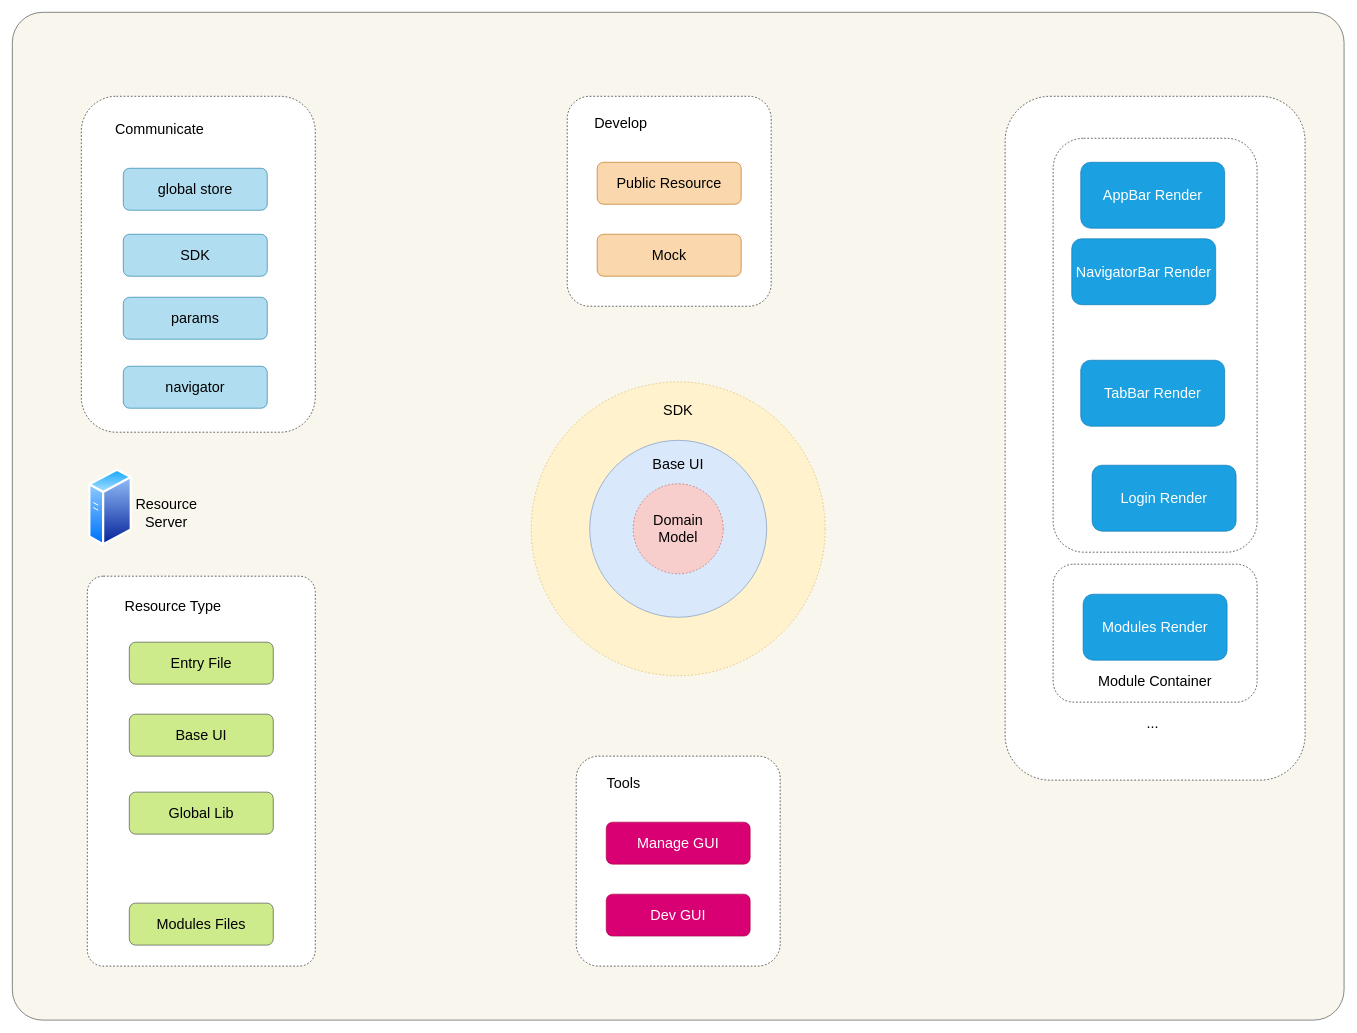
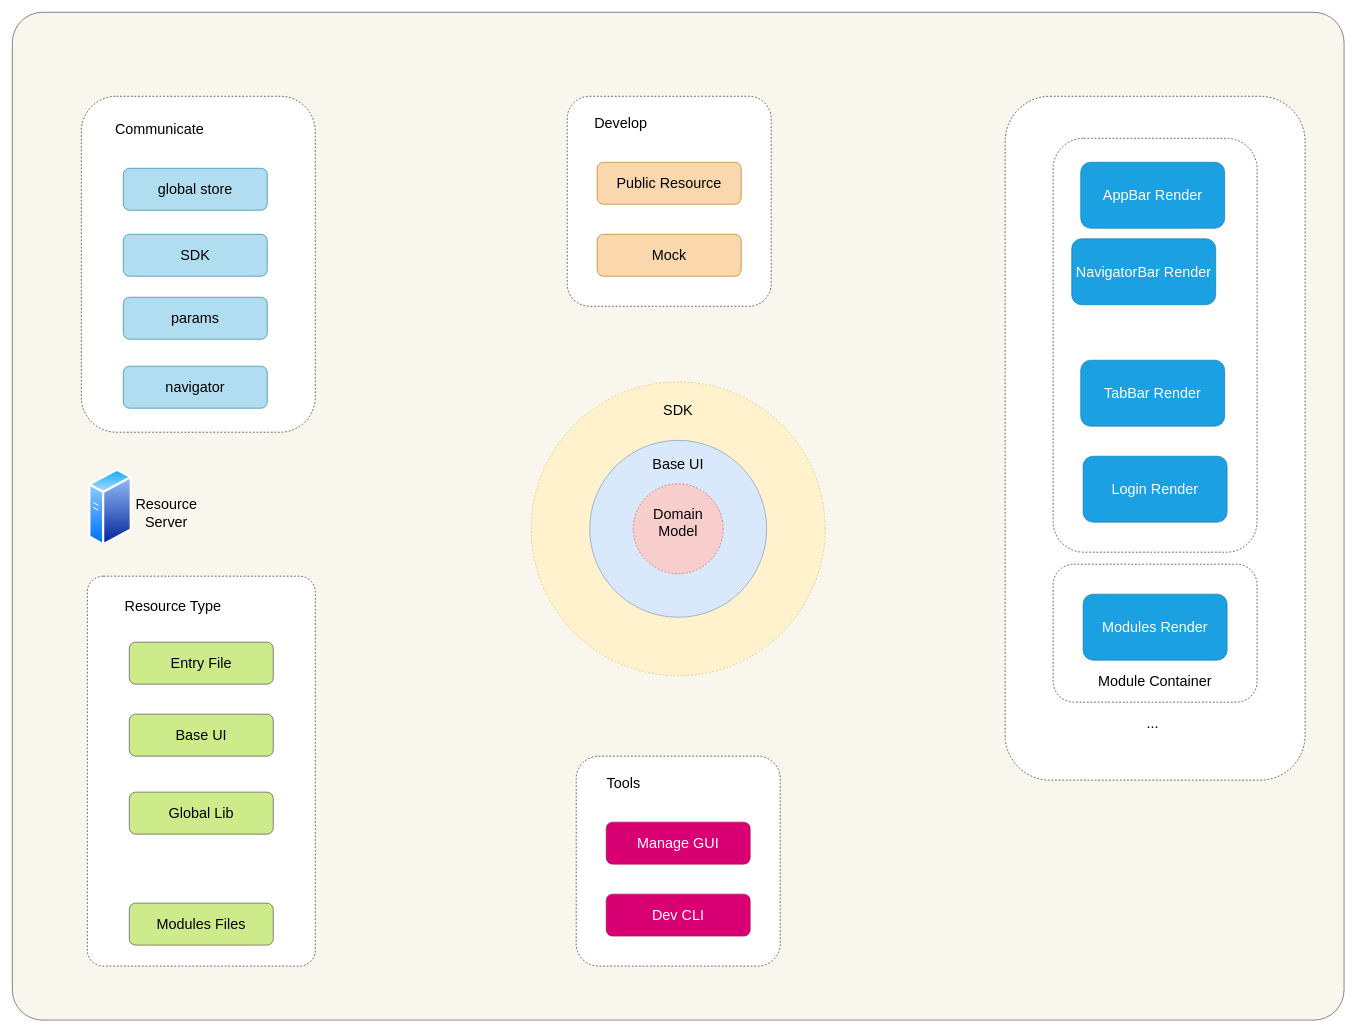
- <mxCell id="21" value="&lt;span style=&quot;font-size: 24px;&quot;&gt;Login Render&lt;/span&gt;" style="rounded=1;whiteSpace=wrap;html=1;fontSize=24;fillColor=#1ba1e2;strokeColor=#006EAF;fontColor=#ffffff;" parent="15" vertex="1"><mxGeometry x="145" y="615" width="240" height="110" as="geometry" /></mxCell>
+ <mxCell id="21" value="&lt;span style=&quot;font-size: 24px;&quot;&gt;Login Render&lt;/span&gt;" style="rounded=1;whiteSpace=wrap;html=1;fontSize=24;fillColor=#1ba1e2;strokeColor=#006EAF;fontColor=#ffffff;" parent="15" vertex="1"><mxGeometry x="130" y="600" width="240" height="110" as="geometry" /></mxCell>
- <mxCell id="7" value="Domain Model" style="text;html=1;strokeColor=none;fillColor=none;align=center;verticalAlign=middle;whiteSpace=wrap;rounded=0;dashed=1;fontSize=24;" parent="3" vertex="1"><mxGeometry x="191.25" y="230" width="107.5" height="30" as="geometry" /></mxCell>
+ <mxCell id="7" value="Domain Model" style="text;html=1;strokeColor=none;fillColor=none;align=center;verticalAlign=middle;whiteSpace=wrap;rounded=0;dashed=1;fontSize=24;" parent="3" vertex="1"><mxGeometry x="191.25" y="220" width="107.5" height="30" as="geometry" /></mxCell>
- <mxCell id="12" value="&lt;span style=&quot;font-size: 24px;&quot;&gt;Dev GUI&lt;/span&gt;" style="rounded=1;whiteSpace=wrap;html=1;fontSize=24;fillColor=#d80073;strokeColor=#A50040;fontColor=#ffffff;" parent="10" vertex="1"><mxGeometry x="50" y="230" width="240" height="70" as="geometry" /></mxCell>
+ <mxCell id="12" value="&lt;span style=&quot;font-size: 24px;&quot;&gt;Dev CLI&lt;/span&gt;" style="rounded=1;whiteSpace=wrap;html=1;fontSize=24;fillColor=#d80073;strokeColor=#A50040;fontColor=#ffffff;" parent="10" vertex="1"><mxGeometry x="50" y="230" width="240" height="70" as="geometry" /></mxCell>
